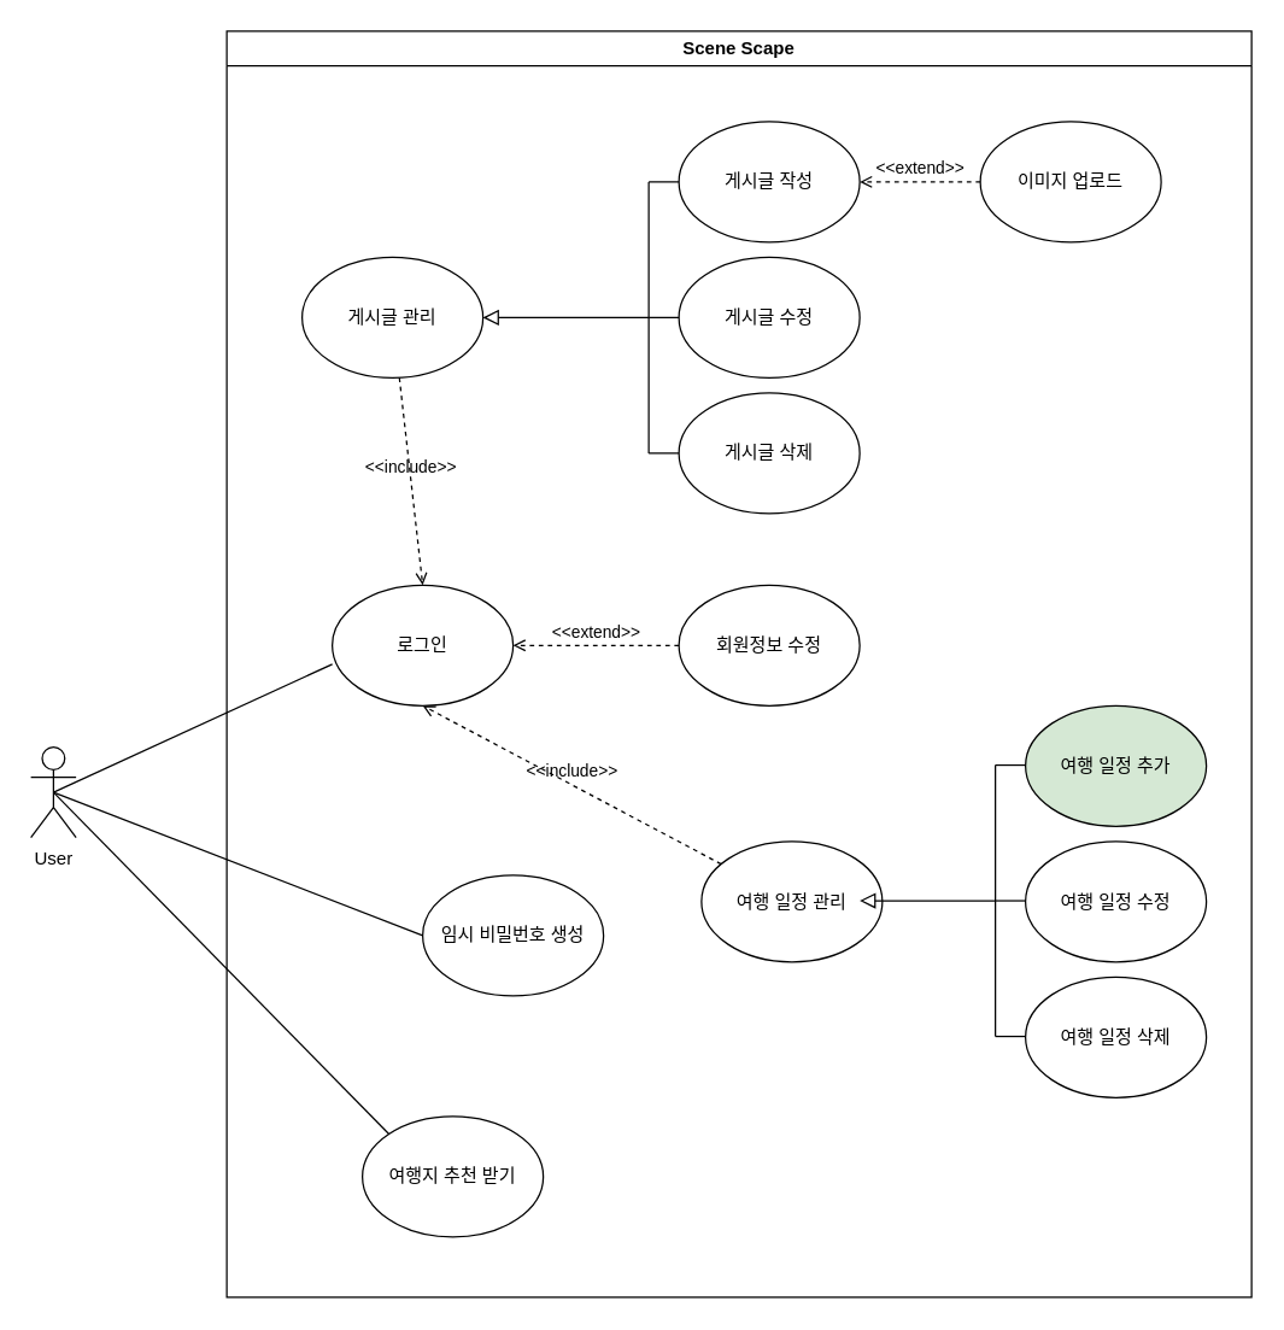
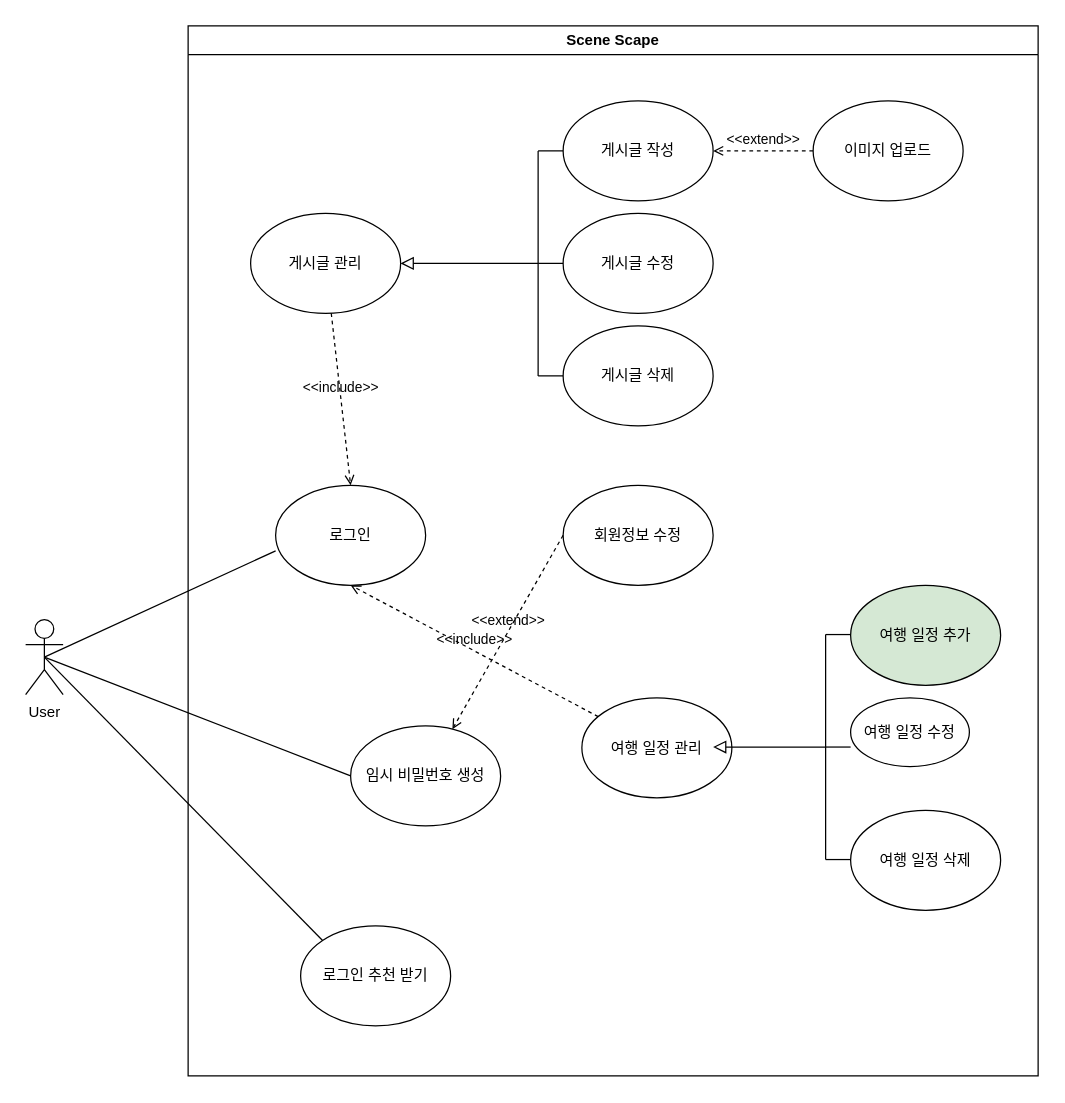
- <mxCell id="10" value="&amp;lt;&amp;lt;extend&amp;gt;&amp;gt;" style="html=1;verticalAlign=bottom;labelBackgroundColor=none;endArrow=open;endFill=0;dashed=1;rounded=0;entryX=1;entryY=0.5;entryDx=0;entryDy=0;exitX=0;exitY=0.5;exitDx=0;exitDy=0;" parent="3" source="5" target="4" edge="1"><mxGeometry width="160" relative="1" as="geometry"><mxPoint x="140" y="457.5" as="sourcePoint" /><mxPoint x="300" y="457.5" as="targetPoint" /></mxGeometry></mxCell>
+ <mxCell id="10" value="&amp;lt;&amp;lt;extend&amp;gt;&amp;gt;" style="html=1;verticalAlign=bottom;labelBackgroundColor=none;endArrow=open;endFill=0;dashed=1;rounded=0;exitX=0;exitY=0.5;exitDx=0;exitDy=0;" parent="3" source="5" target="28" edge="1"><mxGeometry width="160" relative="1" as="geometry"><mxPoint x="140" y="457.5" as="sourcePoint" /><mxPoint x="300" y="457.5" as="targetPoint" /></mxGeometry></mxCell>
- <mxCell id="17" value="여행 일정 수정" style="ellipse;whiteSpace=wrap;html=1;" parent="3" vertex="1"><mxGeometry x="530" y="537.5" width="120" height="80" as="geometry" /></mxCell>
+ <mxCell id="17" value="여행 일정 수정" style="ellipse;whiteSpace=wrap;html=1;" parent="3" vertex="1"><mxGeometry x="530" y="537.5" width="95" height="55" as="geometry" /></mxCell>
- <mxCell id="29" value="여행지 추천 받기" style="ellipse;whiteSpace=wrap;html=1;" vertex="1" parent="3"><mxGeometry x="90" y="720" width="120" height="80" as="geometry" /></mxCell>
+ <mxCell id="29" value="로그인 추천 받기" style="ellipse;whiteSpace=wrap;html=1;" vertex="1" parent="3"><mxGeometry x="90" y="720" width="120" height="80" as="geometry" /></mxCell>
